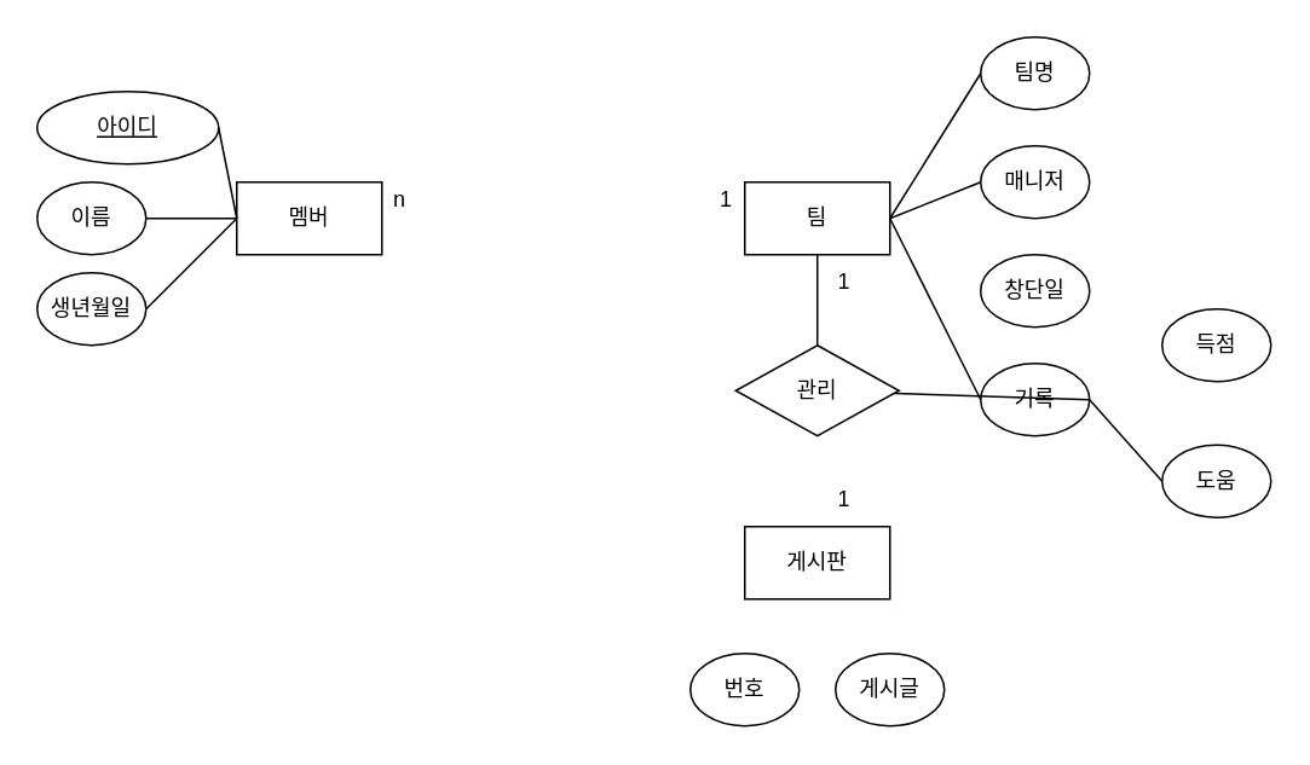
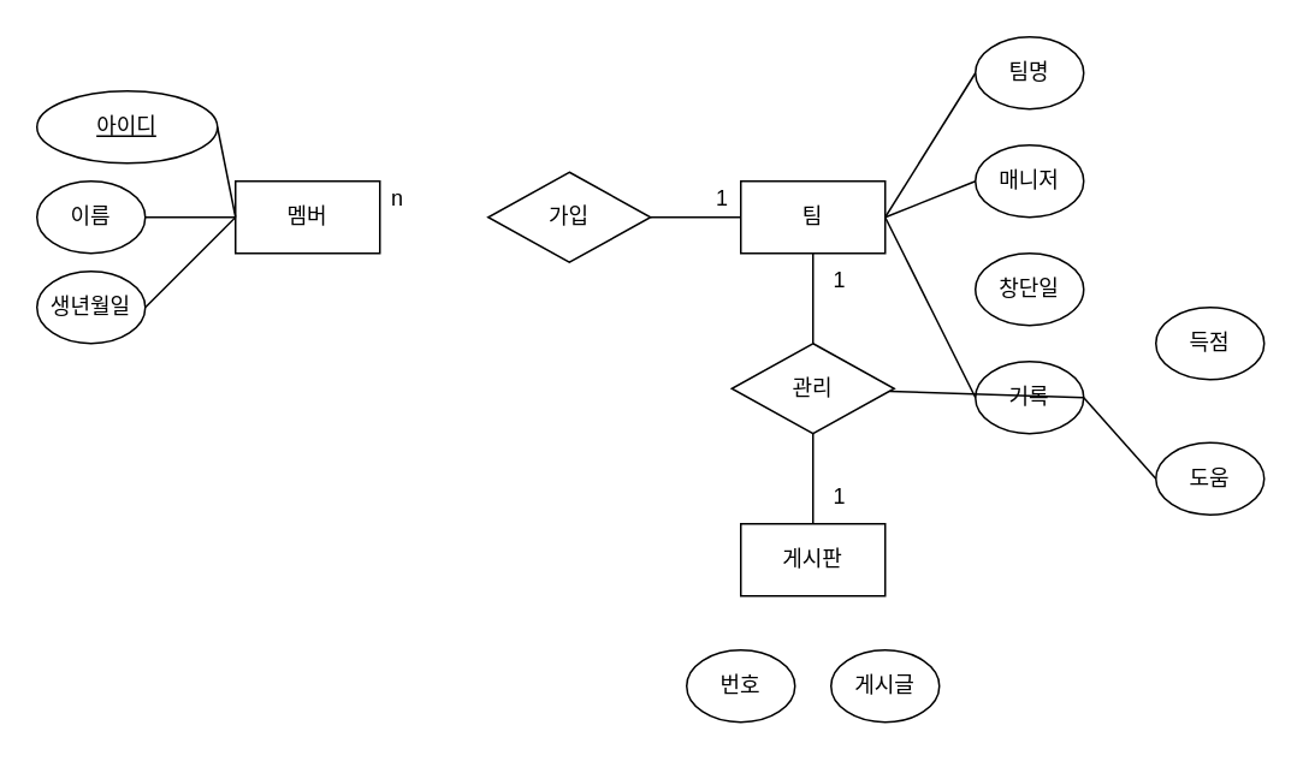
+ <mxCell id="4" value="가입" style="rhombus;whiteSpace=wrap;html=1;" vertex="1" parent="1"><mxGeometry x="270" y="95" width="90" height="50" as="geometry" /></mxCell>
+ <mxCell id="14" value="" style="endArrow=none;html=1;rounded=0;entryX=1;entryY=0.5;entryDx=0;entryDy=0;exitX=0;exitY=0.5;exitDx=0;exitDy=0;" edge="1" parent="1" source="3" target="4"><mxGeometry width="50" height="50" relative="1" as="geometry"><mxPoint x="190" y="210" as="sourcePoint" /><mxPoint x="240" y="160" as="targetPoint" /></mxGeometry></mxCell>
+ <mxCell id="28" value="" style="endArrow=none;html=1;rounded=0;entryX=0.5;entryY=0;entryDx=0;entryDy=0;exitX=0.5;exitY=1;exitDx=0;exitDy=0;" edge="1" parent="1" source="27" target="25"><mxGeometry width="50" height="50" relative="1" as="geometry"><mxPoint x="460" y="200" as="sourcePoint" /><mxPoint x="460" y="150" as="targetPoint" /><Array as="points" /></mxGeometry></mxCell>
